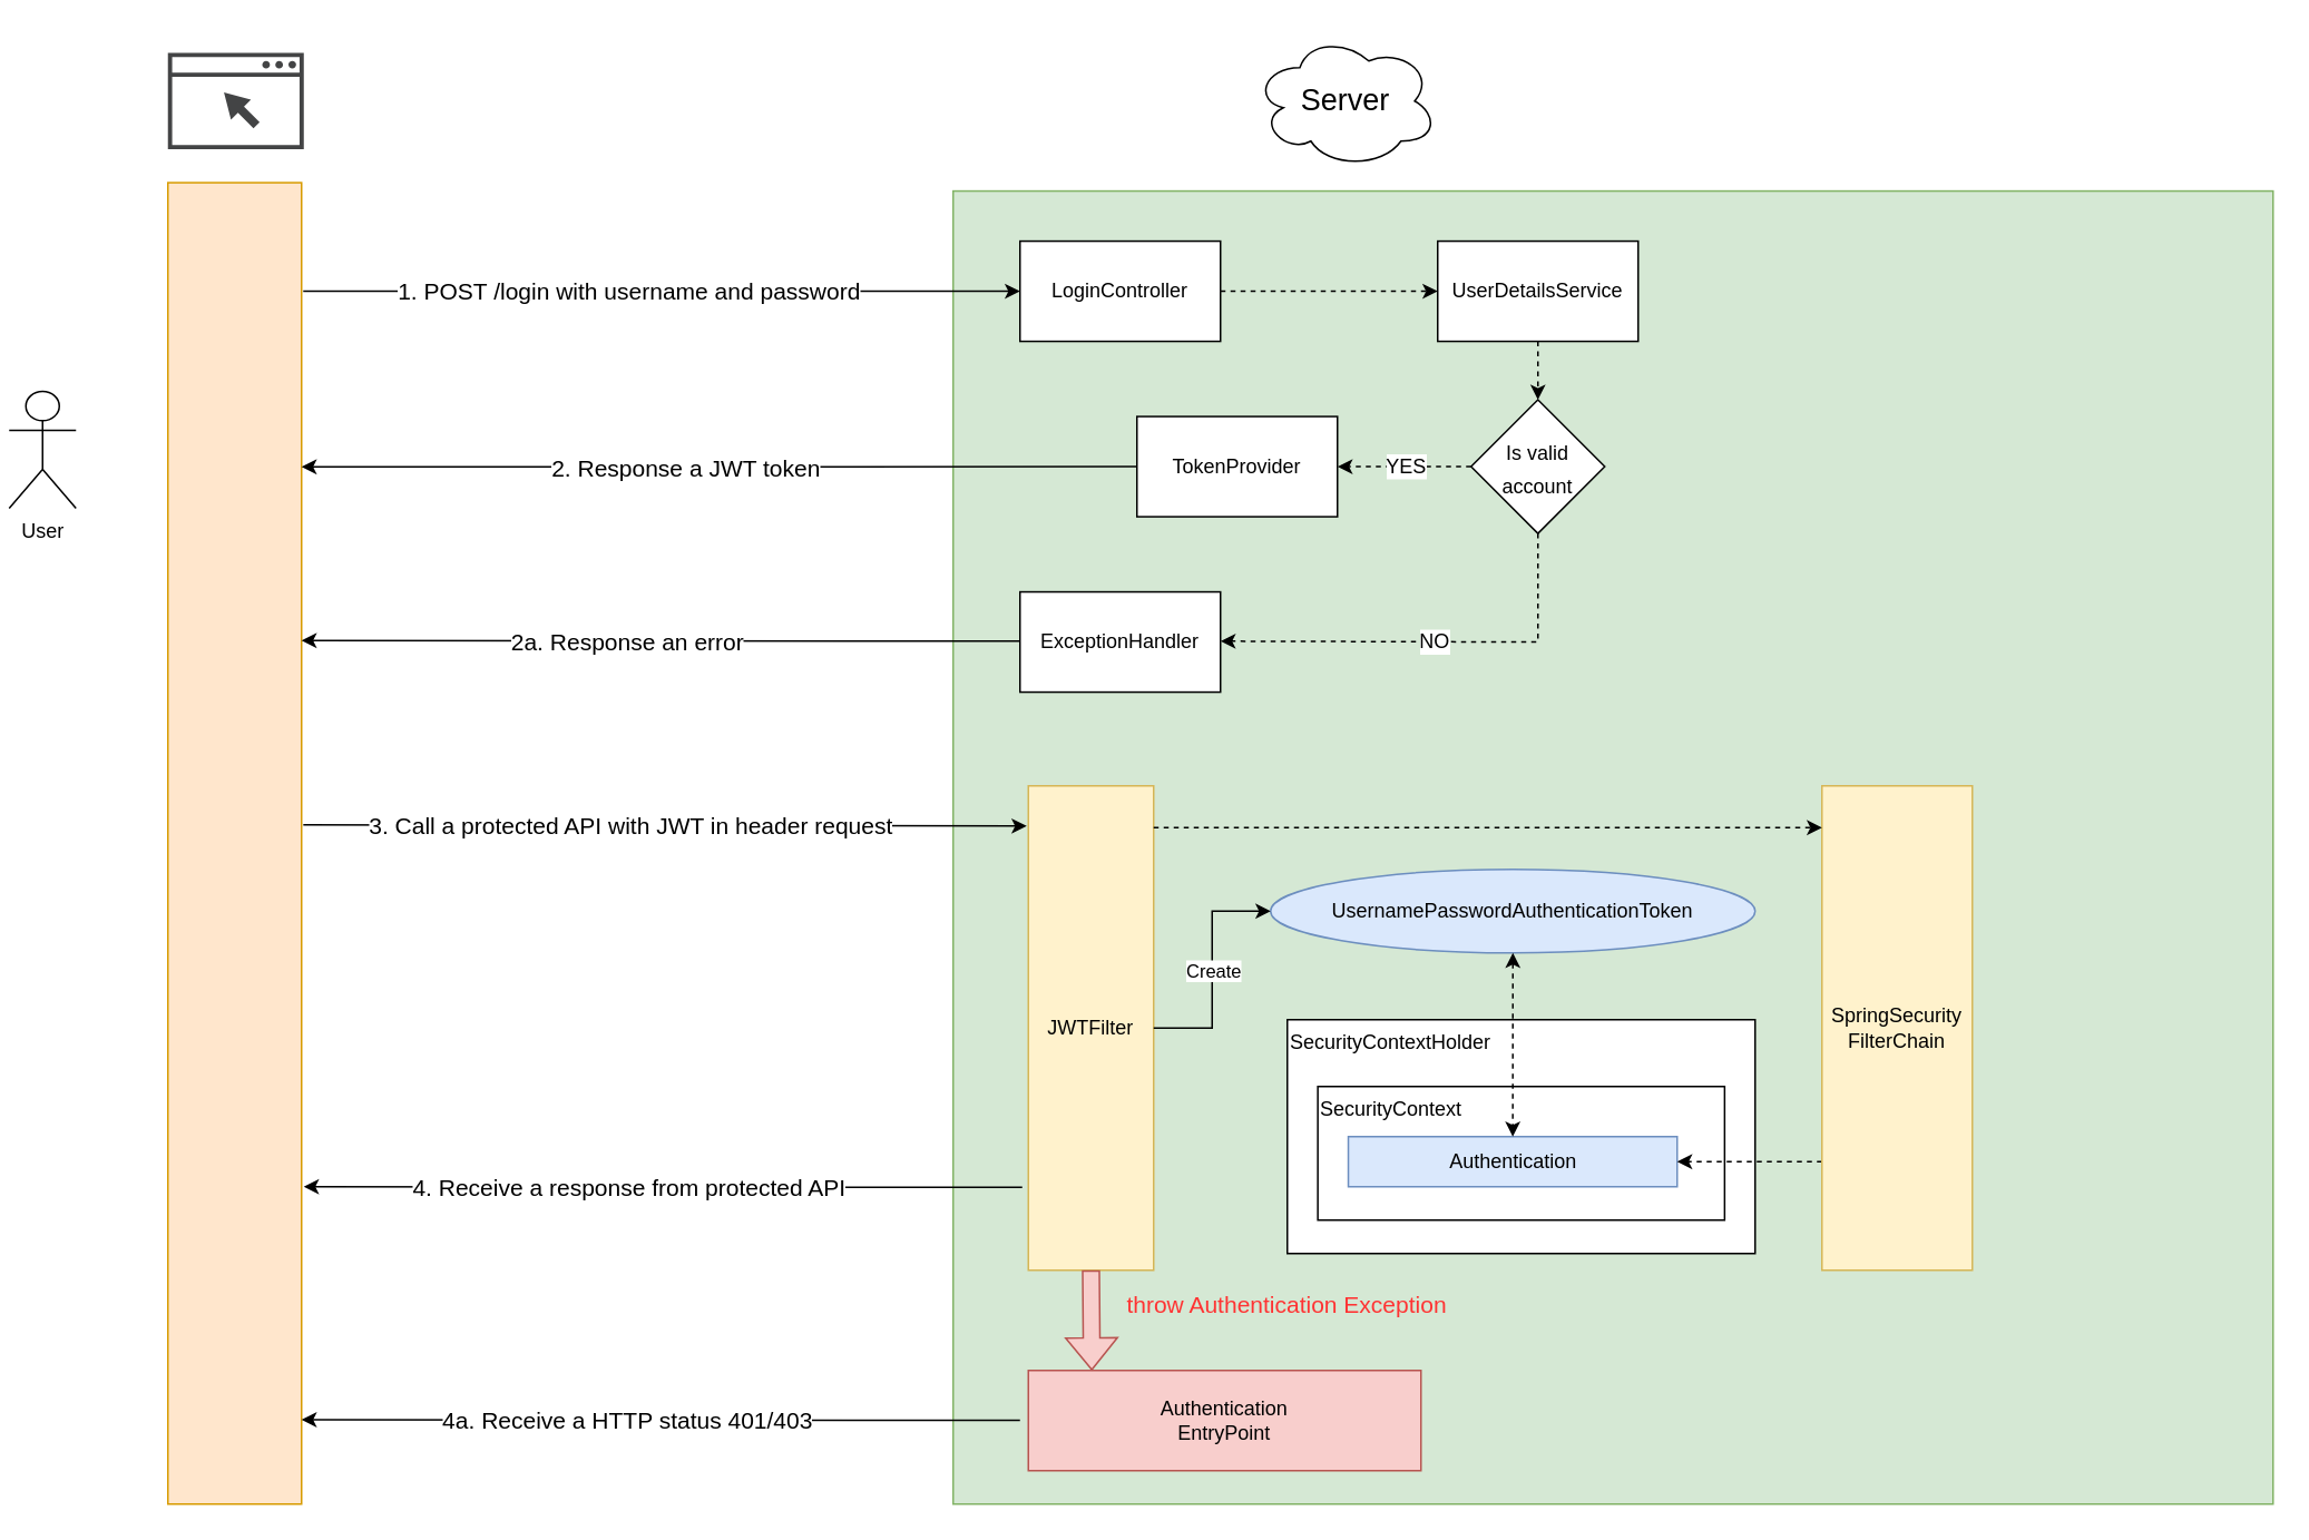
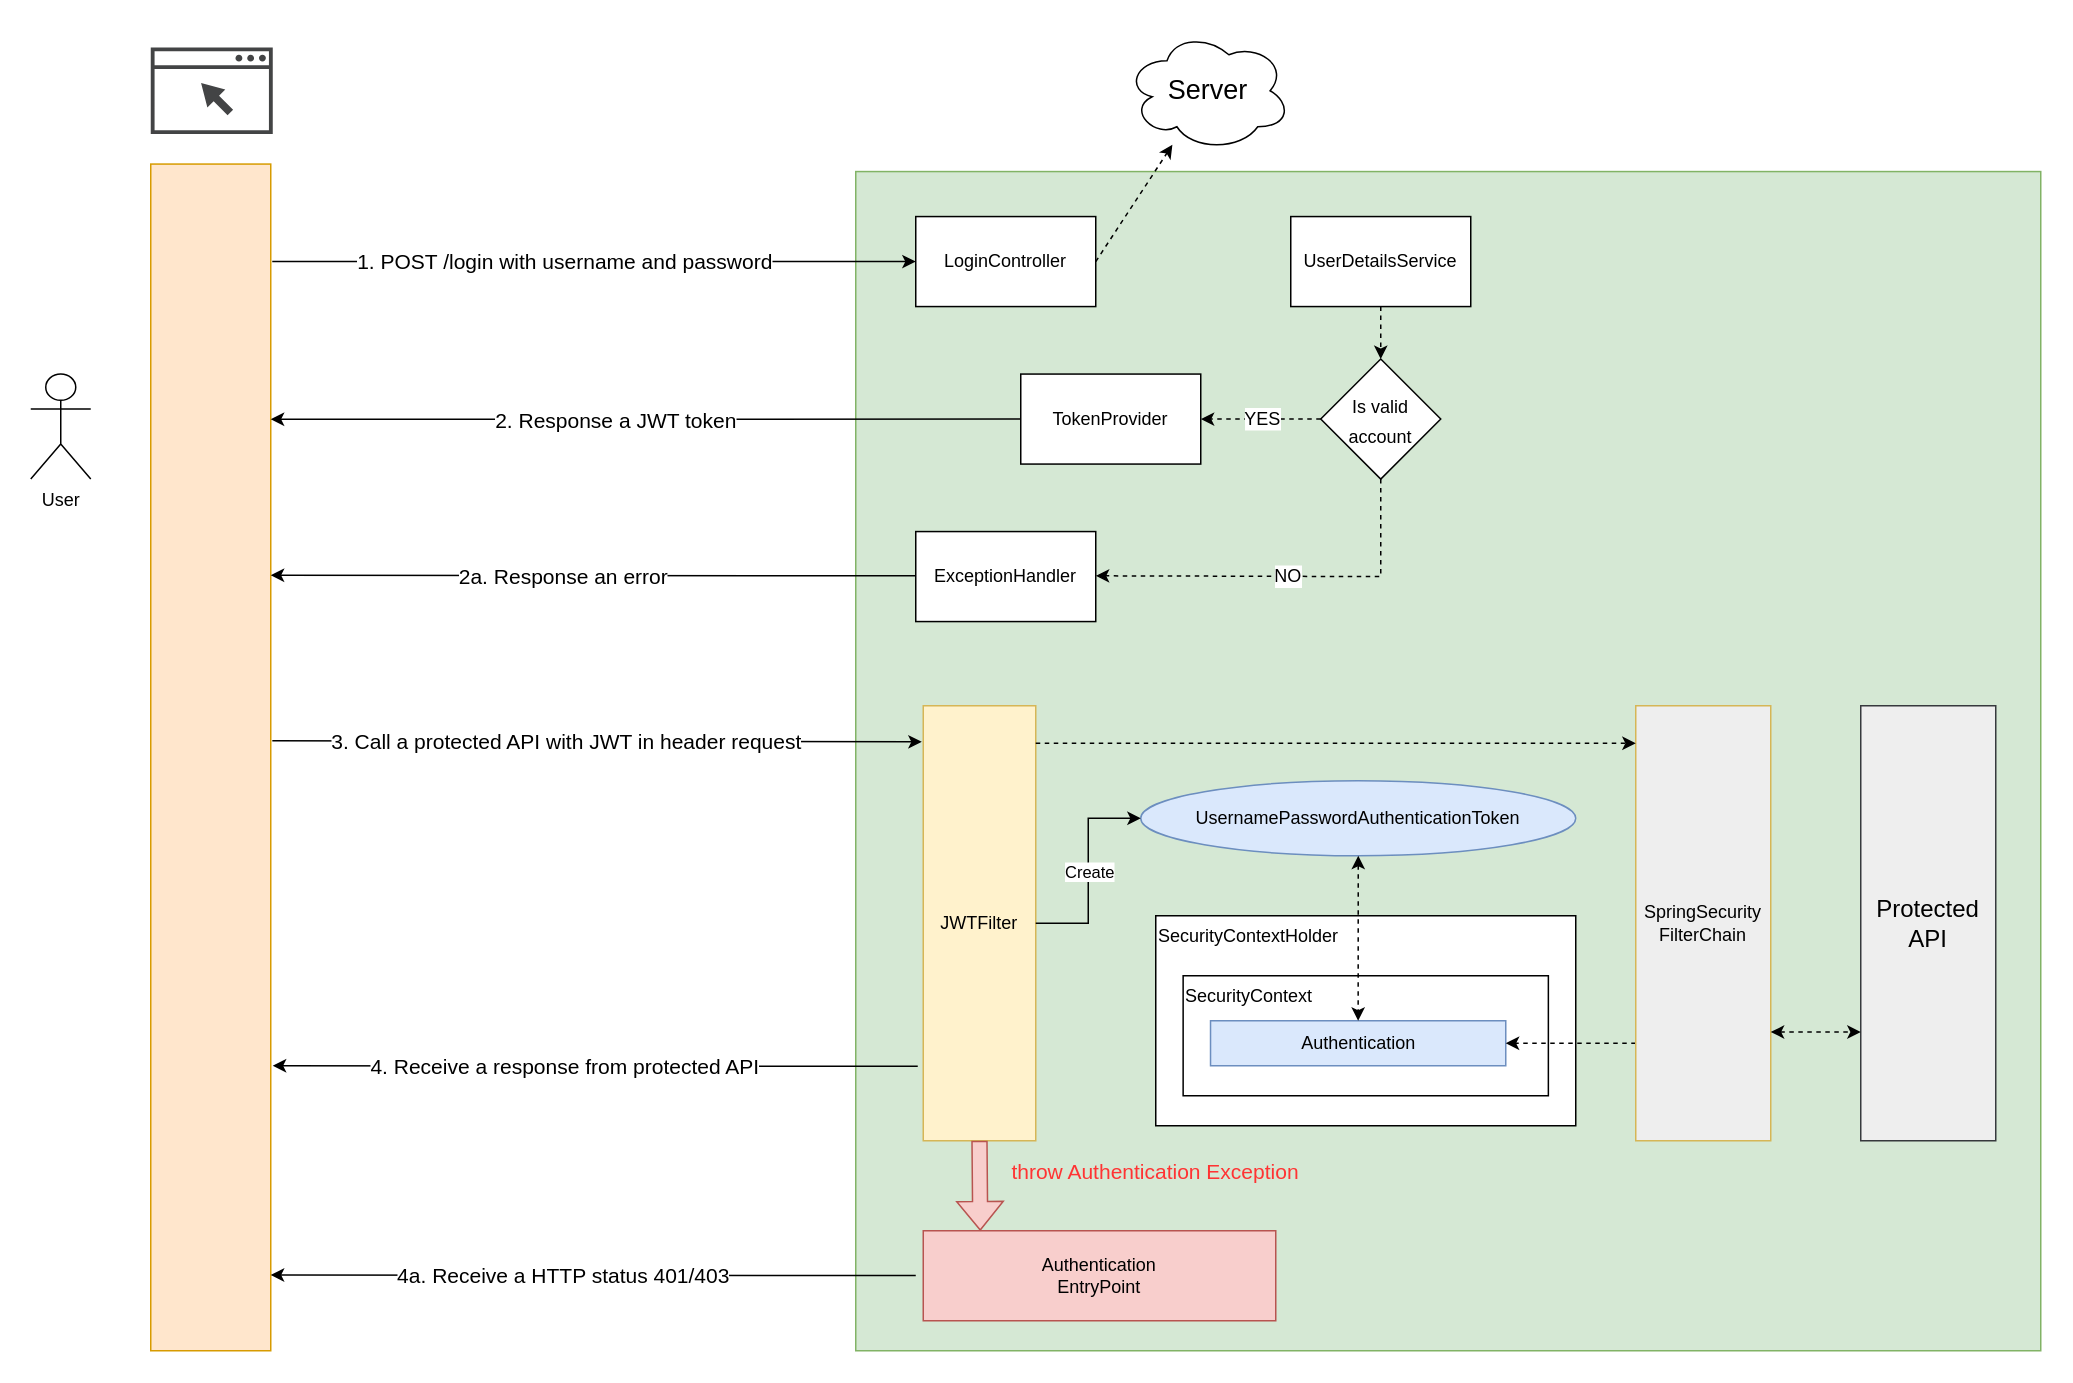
- <mxCell id="11" value="" style="endArrow=classic;html=1;rounded=0;fontSize=16;dashed=1;exitX=1;exitY=0.5;exitDx=0;exitDy=0;entryX=0;entryY=0.5;entryDx=0;entryDy=0;" edge="1" parent="1" source="9" target="10"><mxGeometry relative="1" as="geometry"><mxPoint x="740" y="173.38" as="sourcePoint" /><mxPoint x="850" y="173.88" as="targetPoint" /></mxGeometry></mxCell>
+ <mxCell id="11" value="" style="endArrow=classic;html=1;rounded=0;fontSize=16;dashed=1;exitX=1;exitY=0.5;exitDx=0;exitDy=0;" edge="1" parent="1" source="9" target="4"><mxGeometry relative="1" as="geometry"><mxPoint x="740" y="173.38" as="sourcePoint" /><mxPoint x="850" y="173.88" as="targetPoint" /></mxGeometry></mxCell>
- <mxCell id="3" value="User" style="shape=umlActor;verticalLabelPosition=bottom;verticalAlign=top;html=1;outlineConnect=0;" vertex="1" parent="1"><mxGeometry x="5" y="233.88" width="40" height="70" as="geometry" /></mxCell>
+ <mxCell id="3" value="User" style="shape=umlActor;verticalLabelPosition=bottom;verticalAlign=top;html=1;outlineConnect=0;" vertex="1" parent="1"><mxGeometry x="20" y="248.88" width="40" height="70" as="geometry" /></mxCell>
- <mxCell id="34" value="SpringSecurity&lt;br&gt;FilterChain" style="rounded=0;whiteSpace=wrap;html=1;fillColor=#fff2cc;strokeColor=#d6b656;" vertex="1" parent="1"><mxGeometry x="1090" y="470" width="90" height="290" as="geometry" /></mxCell>
+ <mxCell id="34" value="SpringSecurity&lt;br&gt;FilterChain" style="rounded=0;whiteSpace=wrap;html=1;fillColor=#eeeeee;strokeColor=#d6b656;" vertex="1" parent="1"><mxGeometry x="1090" y="470" width="90" height="290" as="geometry" /></mxCell>
+ <mxCell id="35" value="&lt;font style=&quot;font-size: 16px;&quot;&gt;Protected&lt;br style=&quot;font-size: 16px;&quot;&gt;API&lt;/font&gt;" style="rounded=0;whiteSpace=wrap;html=1;fontSize=16;fontStyle=0;fillColor=#eeeeee;strokeColor=#36393d;" vertex="1" parent="1"><mxGeometry x="1240" y="470" width="90" height="290" as="geometry" /></mxCell>
+ <mxCell id="42" value="" style="endArrow=classic;startArrow=classic;html=1;rounded=0;dashed=1;fontSize=14;fontColor=#FF3333;entryX=0;entryY=0.75;entryDx=0;entryDy=0;exitX=1;exitY=0.75;exitDx=0;exitDy=0;" edge="1" parent="1" source="34" target="35"><mxGeometry width="50" height="50" relative="1" as="geometry"><mxPoint x="980" y="540" as="sourcePoint" /><mxPoint x="1030" y="490" as="targetPoint" /></mxGeometry></mxCell>
